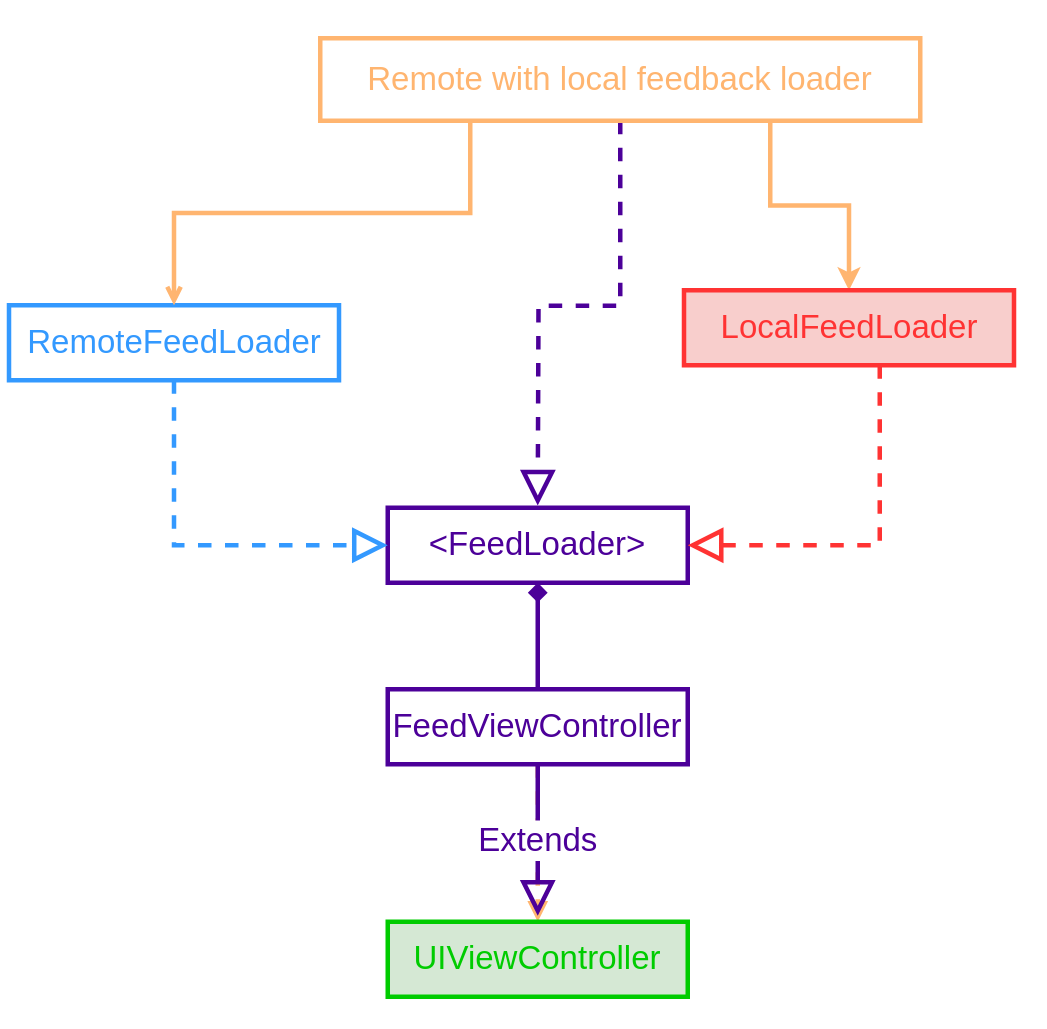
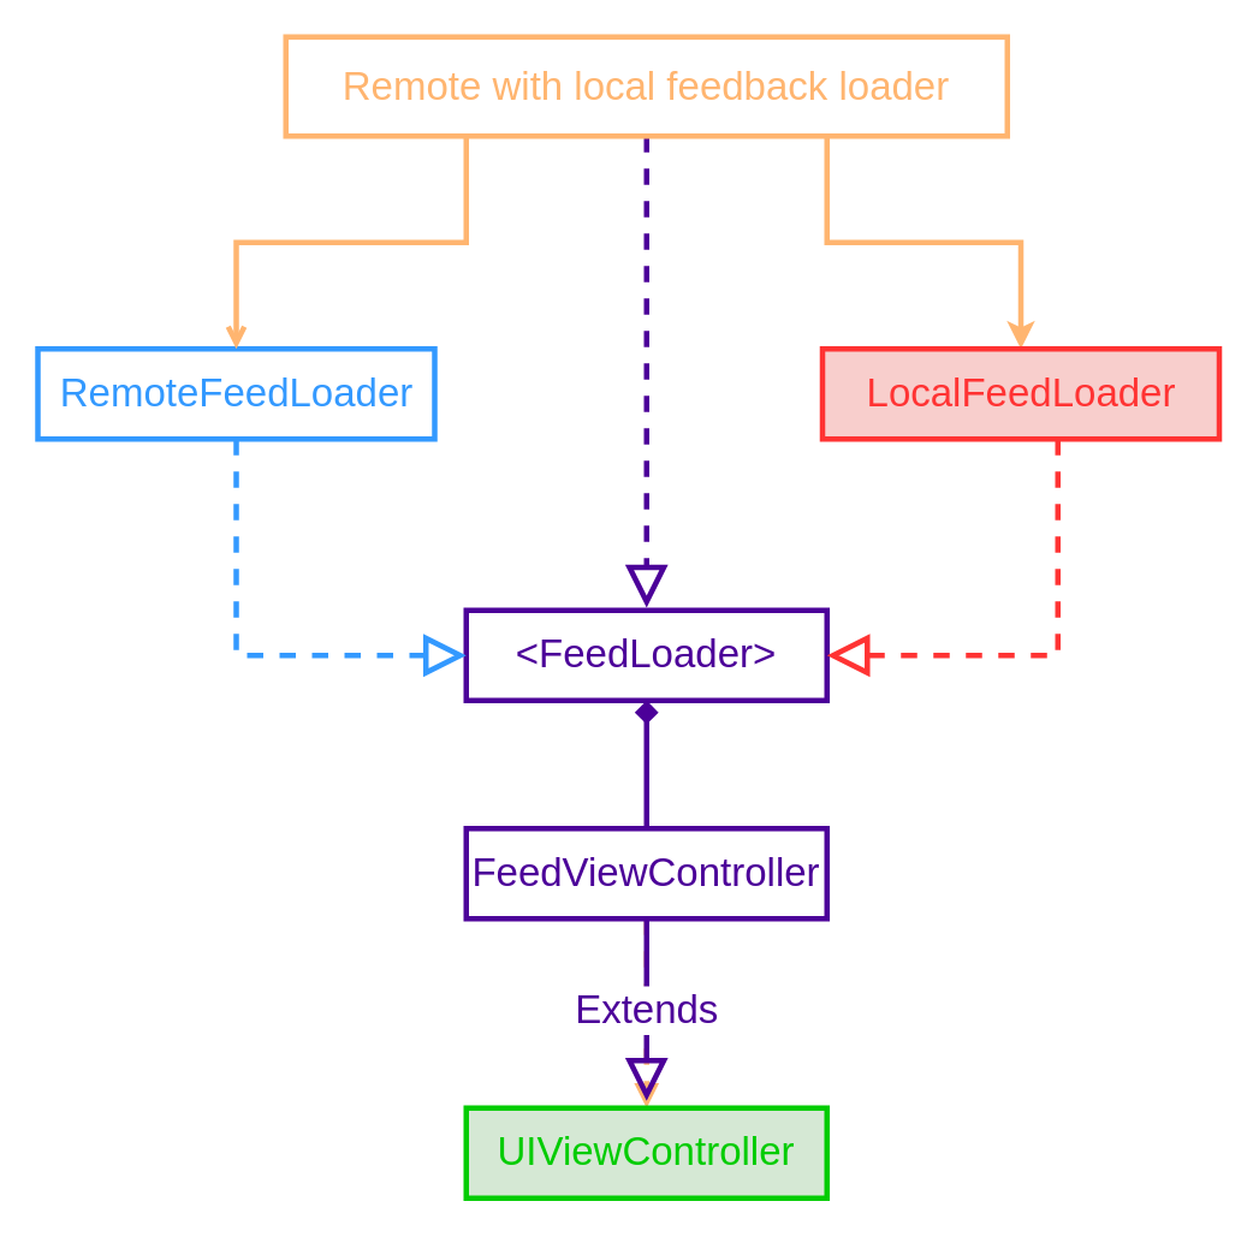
- <mxCell id="8" value="&lt;font style=&quot;font-size: 22px;&quot;&gt;Remote with local feedback loader&lt;br style=&quot;font-size: 22px;&quot;&gt;&lt;/font&gt;" style="rounded=0;whiteSpace=wrap;html=1;fillColor=#FFFFFF;strokeColor=#FFB570;strokeWidth=3;fontColor=#FFB570;fontSize=22;" vertex="1" parent="1"><mxGeometry x="213" y="25" width="400" height="55" as="geometry" /></mxCell>
+ <mxCell id="8" value="&lt;font style=&quot;font-size: 22px;&quot;&gt;Remote with local feedback loader&lt;br style=&quot;font-size: 22px;&quot;&gt;&lt;/font&gt;" style="rounded=0;whiteSpace=wrap;html=1;fillColor=#FFFFFF;strokeColor=#FFB570;strokeWidth=3;fontColor=#FFB570;fontSize=22;" vertex="1" parent="1"><mxGeometry x="158" y="20" width="400" height="55" as="geometry" /></mxCell>
- <mxCell id="4" value="&lt;font style=&quot;font-size: 22px;&quot;&gt;RemoteFeedLoader&lt;br style=&quot;font-size: 22px;&quot;&gt;&lt;/font&gt;" style="rounded=0;whiteSpace=wrap;html=1;fillColor=#FFFFFF;strokeColor=#3399FF;strokeWidth=3;fontColor=#3399FF;fontSize=22;" vertex="1" parent="1"><mxGeometry x="5.5" y="203" width="220" height="50" as="geometry" /></mxCell>
+ <mxCell id="4" value="&lt;font style=&quot;font-size: 22px;&quot;&gt;RemoteFeedLoader&lt;br style=&quot;font-size: 22px;&quot;&gt;&lt;/font&gt;" style="rounded=0;whiteSpace=wrap;html=1;fillColor=#FFFFFF;strokeColor=#3399FF;strokeWidth=3;fontColor=#3399FF;fontSize=22;" vertex="1" parent="1"><mxGeometry x="20.5" y="193" width="220" height="50" as="geometry" /></mxCell>
